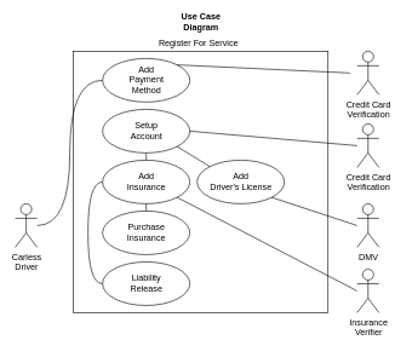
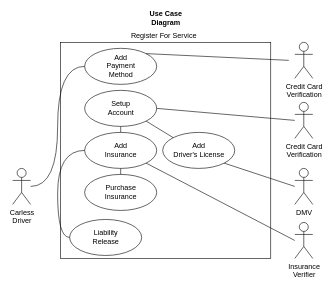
- <mxCell id="23" value="Liability&lt;br&gt;Release" style="ellipse;whiteSpace=wrap;html=1;fillColor=none;" parent="1" vertex="1"><mxGeometry x="140.5" y="360" width="120" height="60" as="geometry" /></mxCell>
+ <mxCell id="23" value="Liability&lt;br&gt;Release" style="ellipse;whiteSpace=wrap;html=1;fillColor=none;" parent="1" vertex="1"><mxGeometry x="115.5" y="365" width="120" height="60" as="geometry" /></mxCell>
